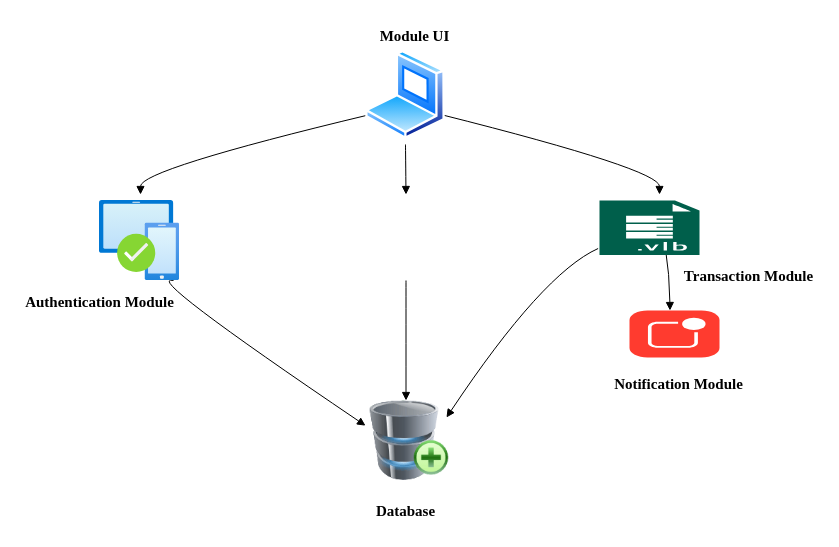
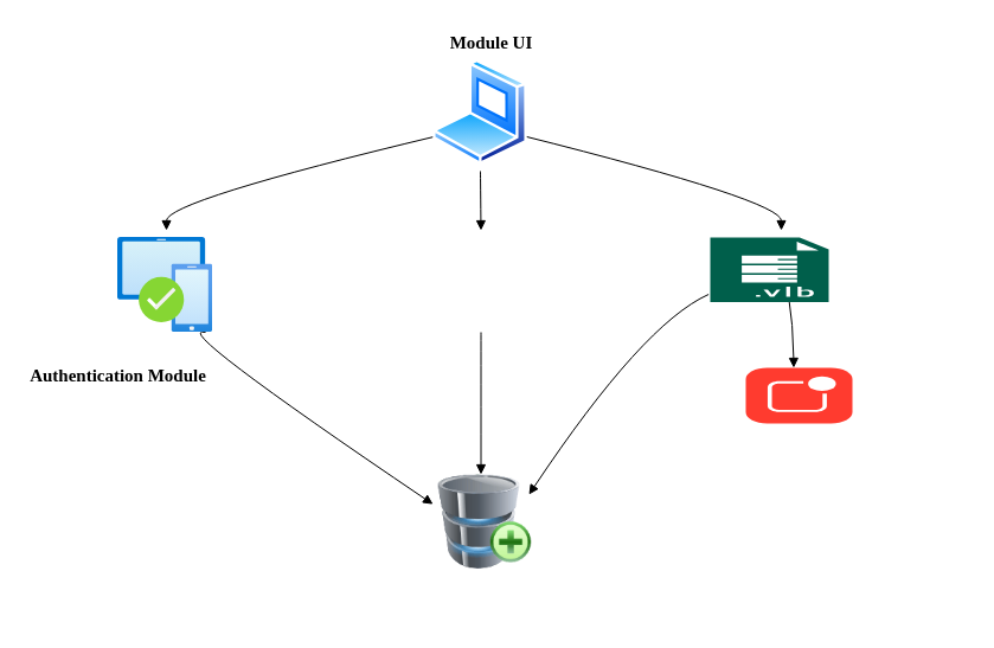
- <mxCell id="17" value="Transaction Module" style="text;html=1;align=center;verticalAlign=middle;resizable=0;points=[];autosize=1;strokeColor=none;fillColor=none;fontFamily=Times New Roman;fontStyle=1;fontSize=15;" vertex="1" parent="1"><mxGeometry x="678" y="260" width="139" height="30" as="geometry" /></mxCell>
- <mxCell id="16" value="Authentication Module" style="text;html=1;align=center;verticalAlign=middle;resizable=0;points=[];autosize=1;strokeColor=none;fillColor=none;fontFamily=Times New Roman;fontStyle=1;fontSize=15;" vertex="1" parent="1"><mxGeometry x="20" y="286" width="158" height="30" as="geometry" /></mxCell>
+ <mxCell id="16" value="Authentication Module" style="text;html=1;align=center;verticalAlign=middle;resizable=0;points=[];autosize=1;strokeColor=none;fillColor=none;fontFamily=Times New Roman;fontStyle=1;fontSize=15;" vertex="1" parent="1"><mxGeometry x="20" y="301" width="158" height="30" as="geometry" /></mxCell>
- <mxCell id="18" value="Notification Module" style="text;html=1;align=center;verticalAlign=middle;resizable=0;points=[];autosize=1;strokeColor=none;fillColor=none;fontFamily=Times New Roman;fontStyle=1;fontSize=15;" vertex="1" parent="1"><mxGeometry x="607" y="368" width="141" height="30" as="geometry" /></mxCell>
- <mxCell id="19" value="Database" style="text;html=1;align=center;verticalAlign=middle;resizable=0;points=[];autosize=1;strokeColor=none;fillColor=none;fontFamily=Times New Roman;fontStyle=1;fontSize=15;" vertex="1" parent="1"><mxGeometry x="368" y="495" width="73" height="30" as="geometry" /></mxCell>
